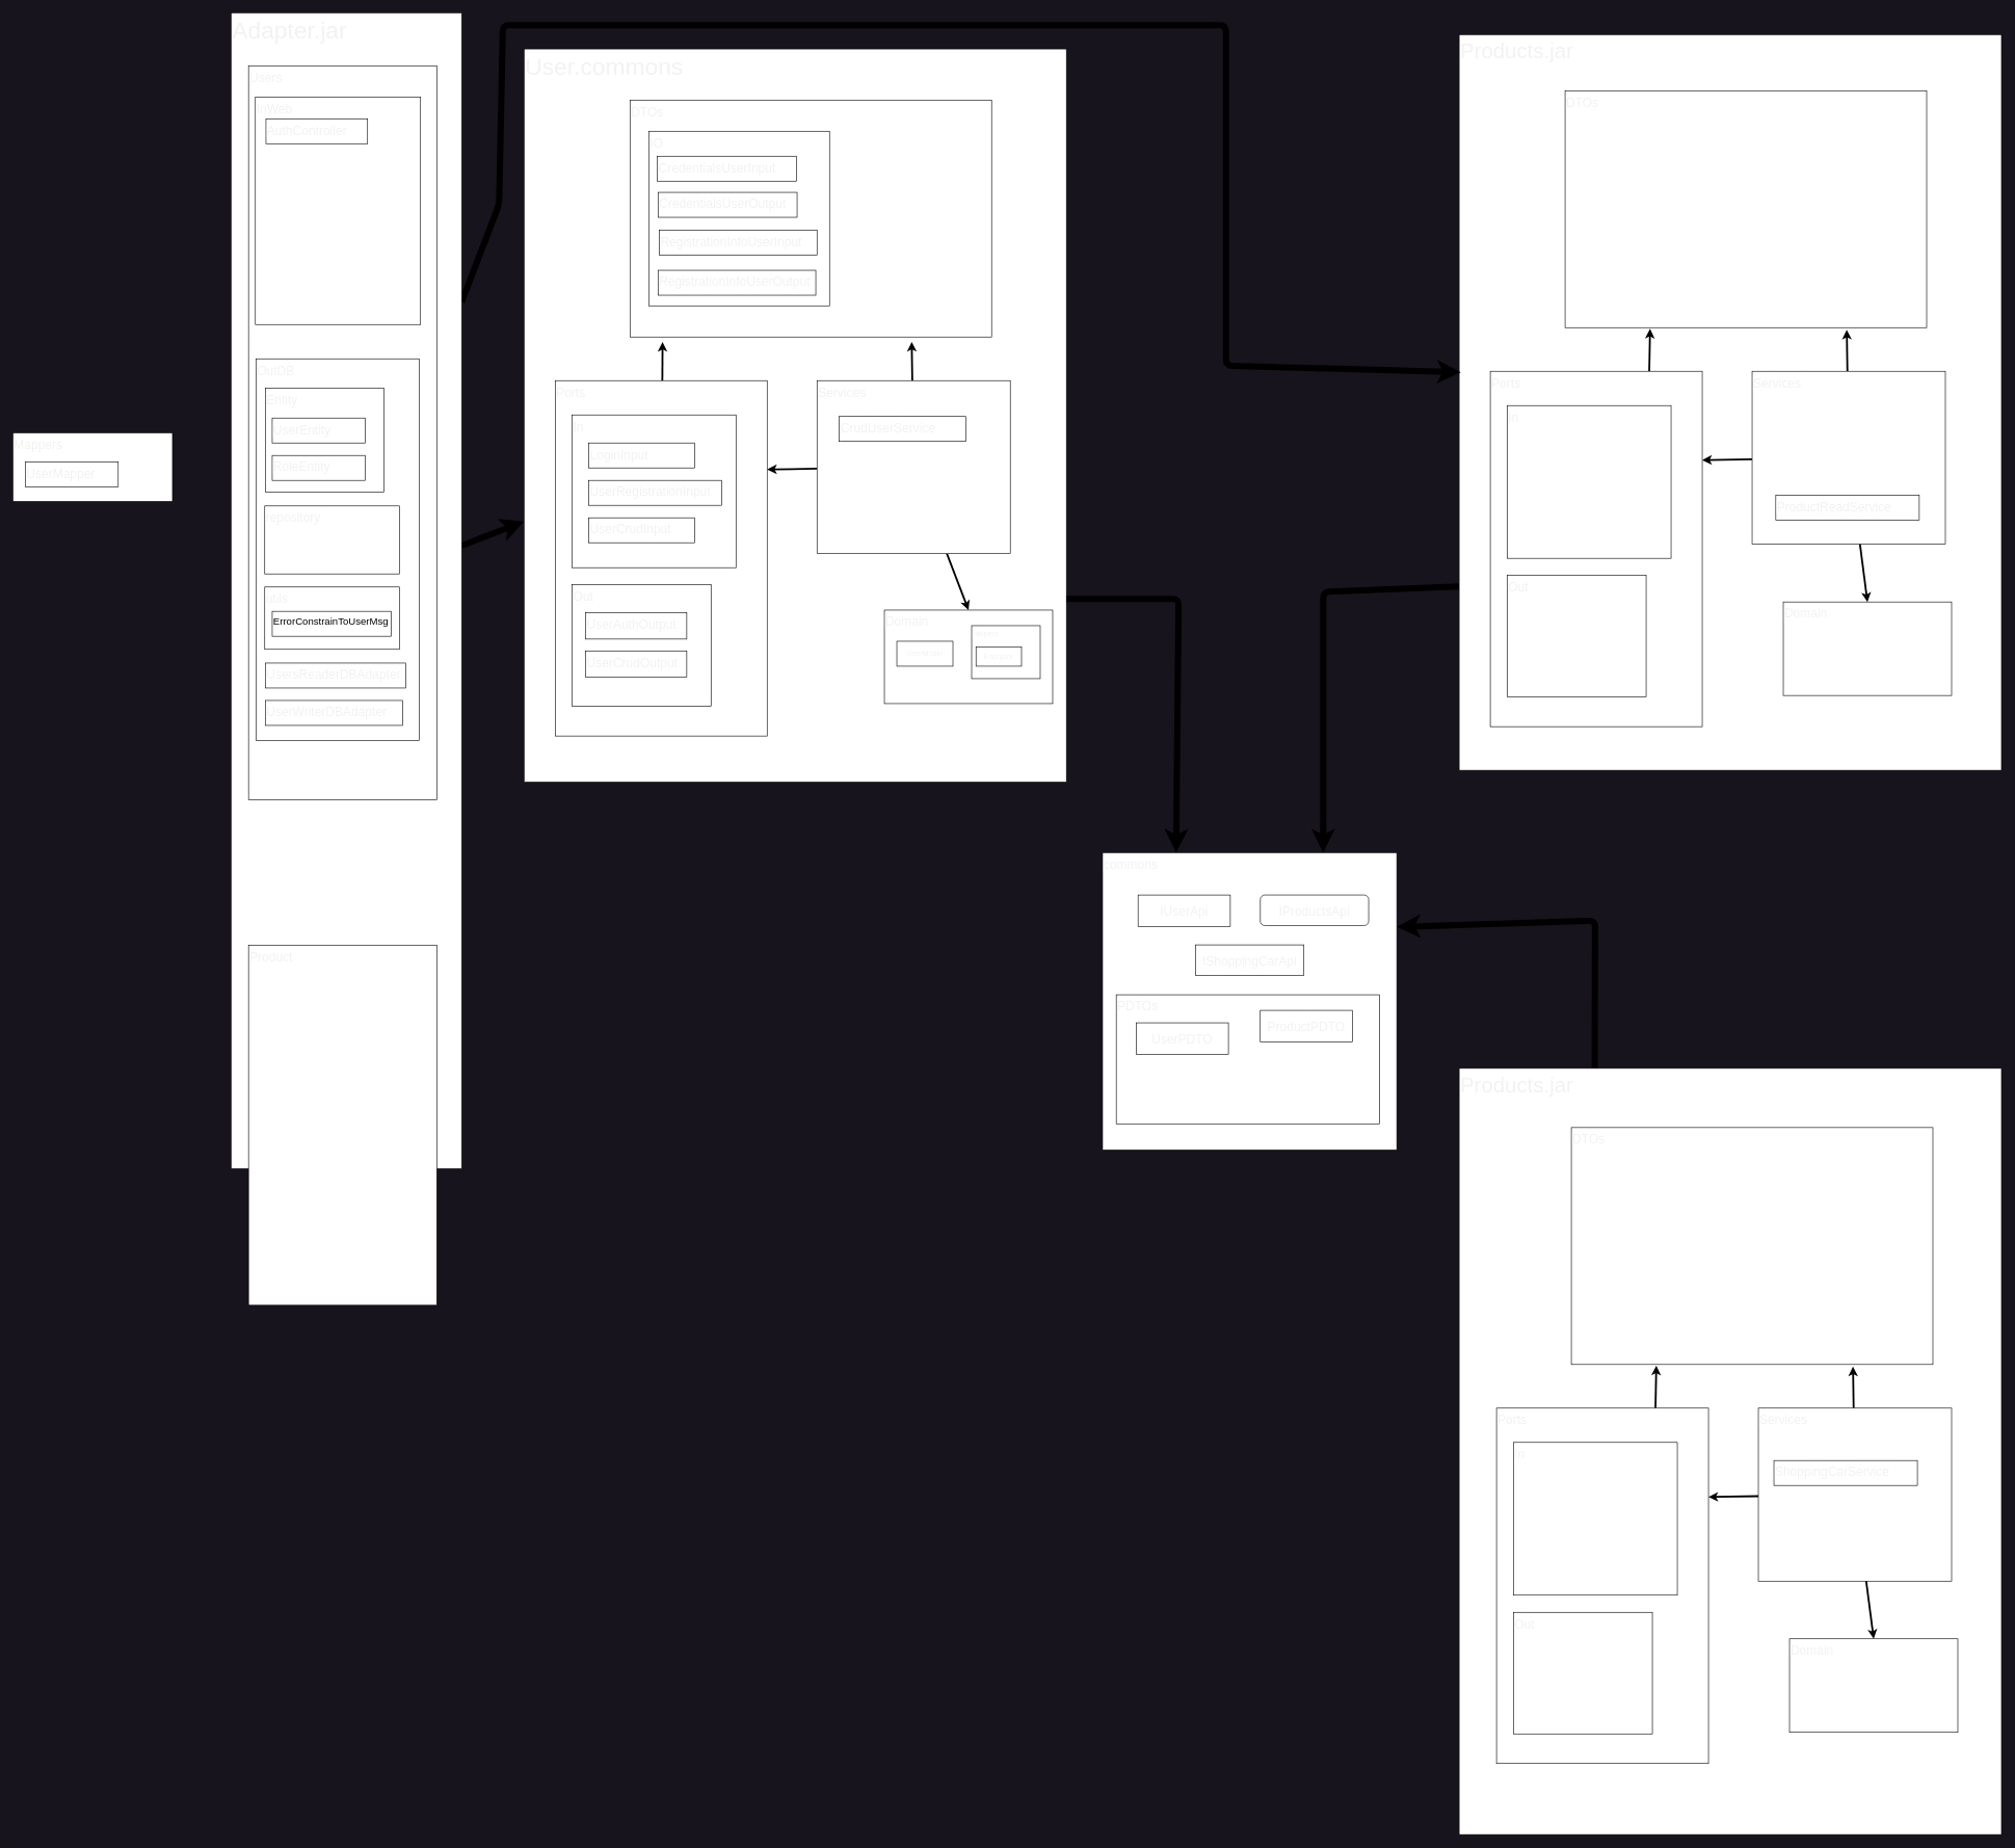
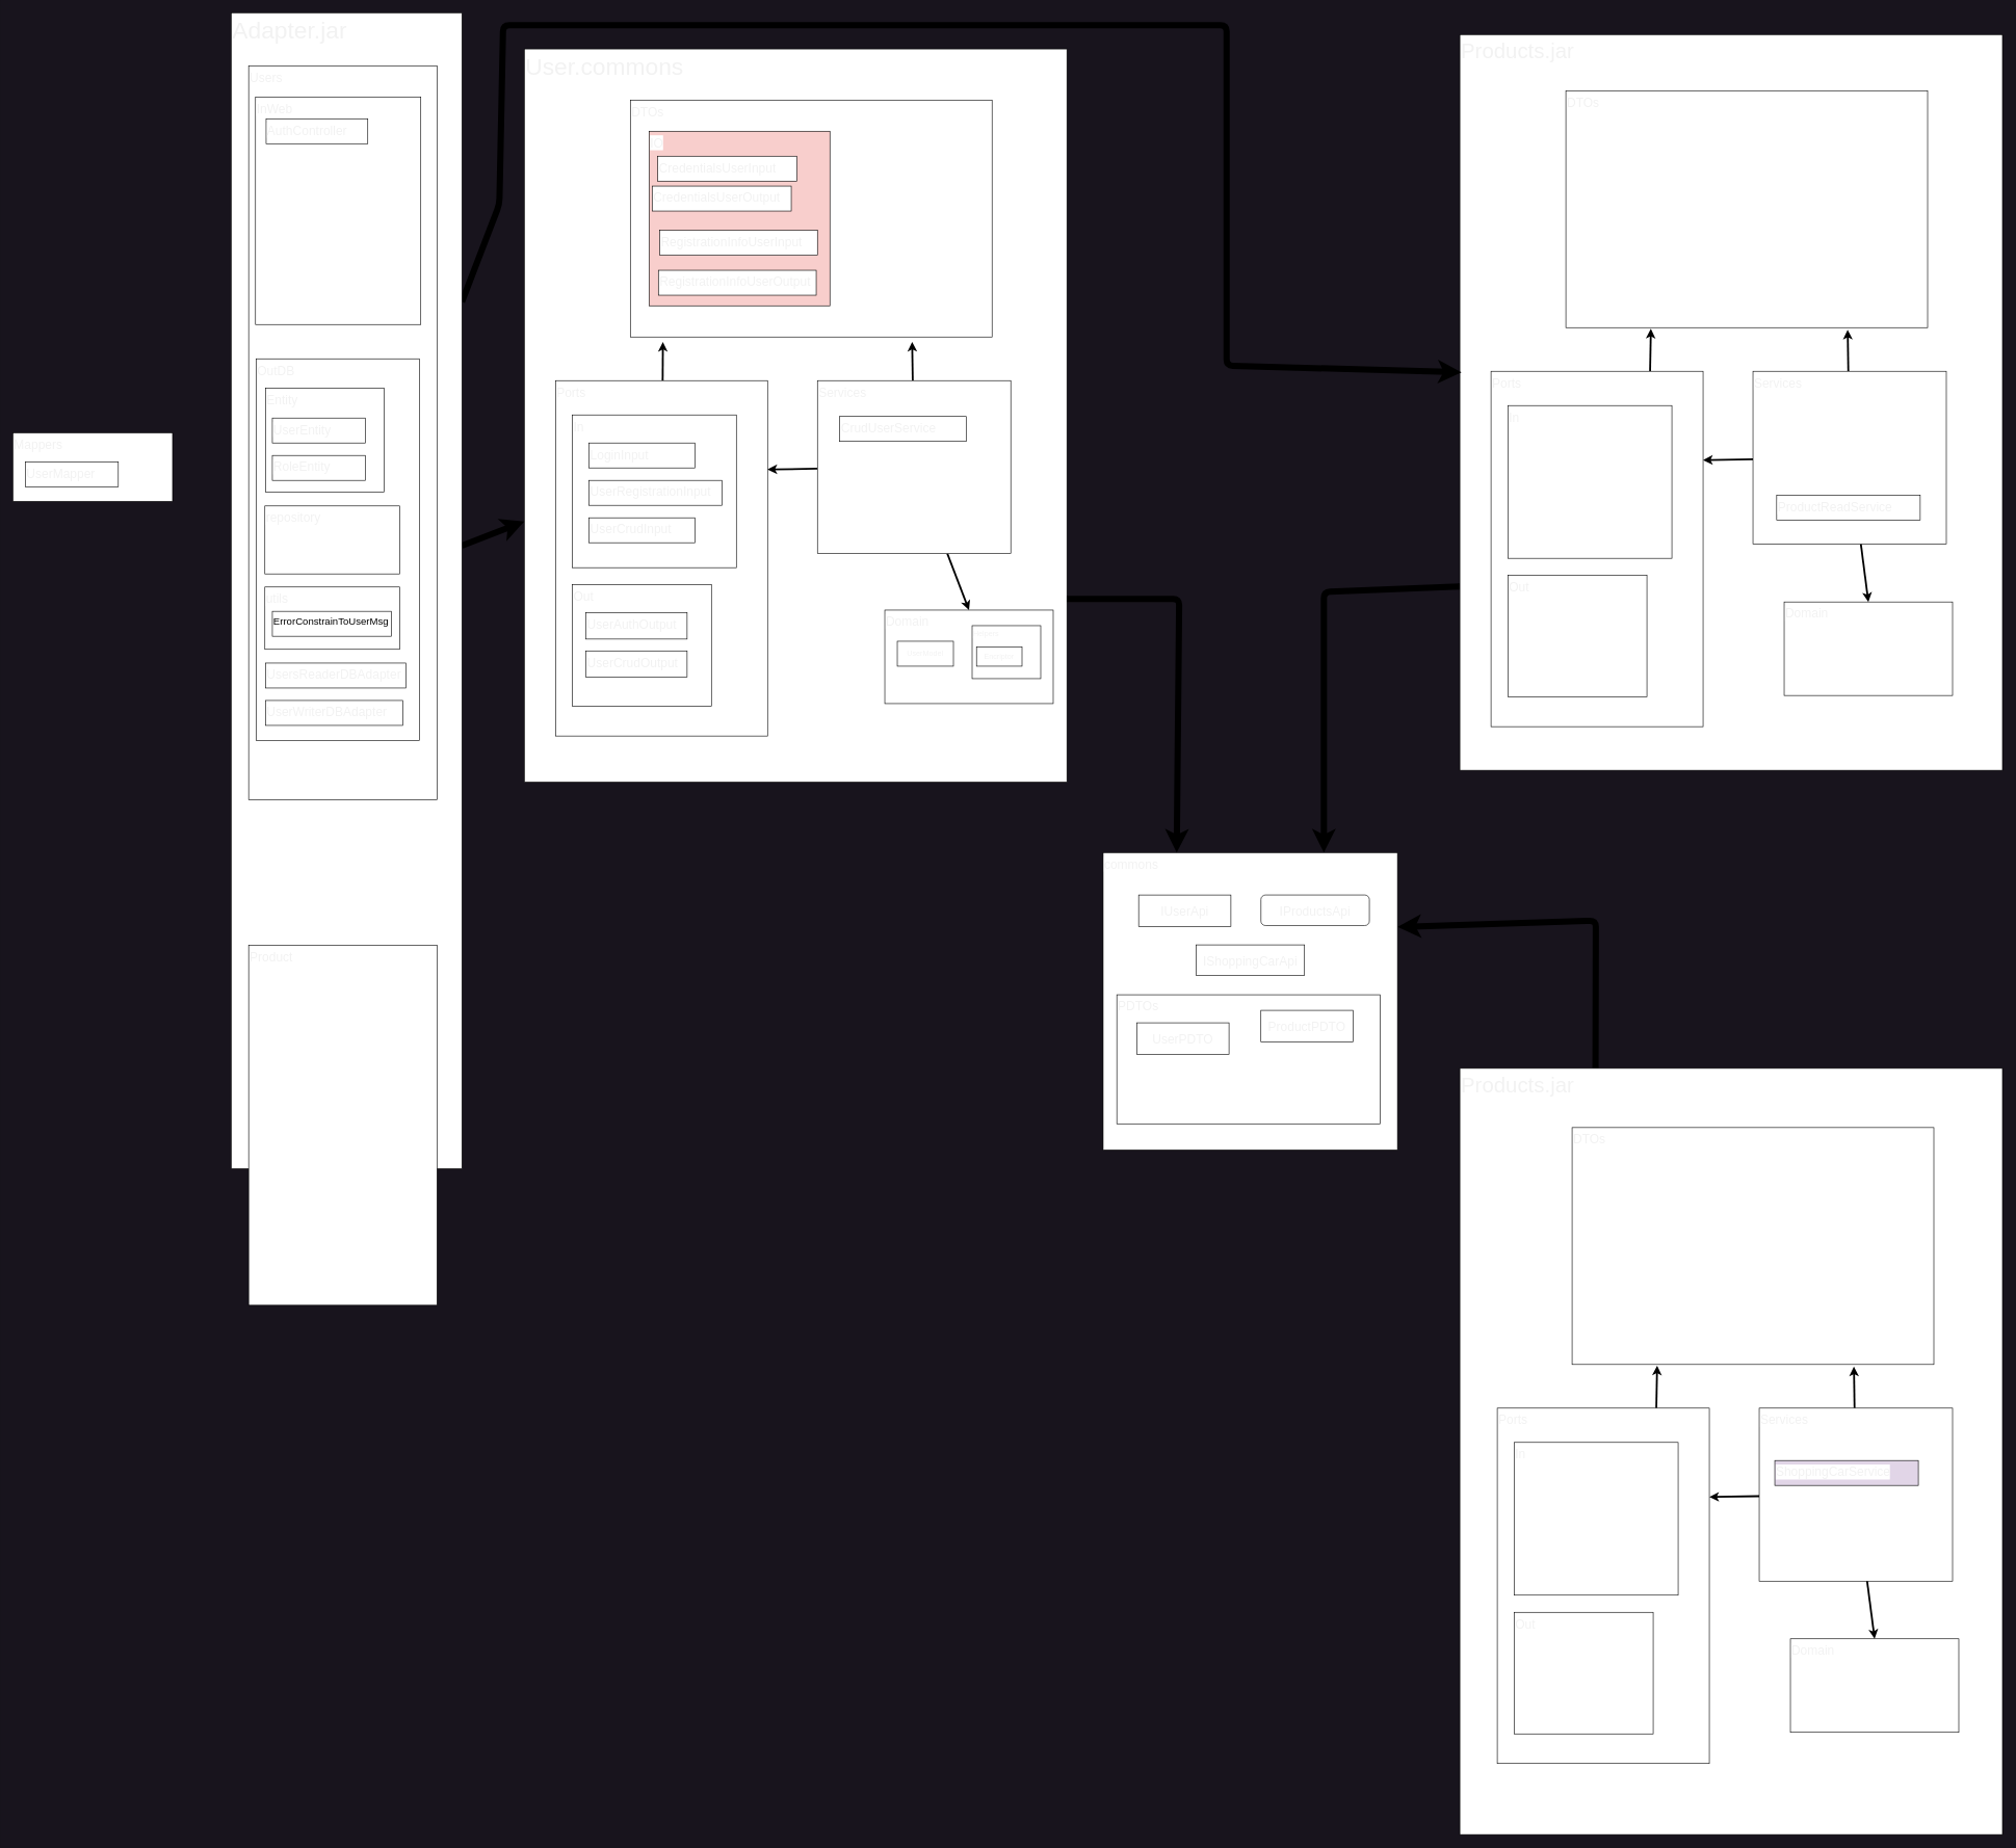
- <mxCell id="9" value="CredentialsUserOutput" style="rounded=0;whiteSpace=wrap;html=1;fontSize=20;align=left;verticalAlign=top;labelBackgroundColor=default;fontColor=#F2F2F2;" parent="1" vertex="1"><mxGeometry x="1055" y="308" width="223" height="40" as="geometry" /></mxCell>
+ <mxCell id="9" value="CredentialsUserOutput" style="rounded=0;whiteSpace=wrap;html=1;fontSize=20;align=left;verticalAlign=top;labelBackgroundColor=default;fontColor=#F2F2F2;" parent="1" vertex="1"><mxGeometry x="1045" y="298" width="223" height="40" as="geometry" /></mxCell>
- <mxCell id="7" value="IO" style="rounded=0;whiteSpace=wrap;html=1;fontSize=20;align=left;verticalAlign=top;labelBackgroundColor=default;fontColor=#F2F2F2;" parent="1" vertex="1"><mxGeometry x="1040" y="210" width="290" height="280" as="geometry" /></mxCell>
+ <mxCell id="7" value="IO" style="rounded=0;whiteSpace=wrap;html=1;fontSize=20;align=left;verticalAlign=top;labelBackgroundColor=default;fontColor=#F2F2F2;fillColor=#f8cecc;" parent="1" vertex="1"><mxGeometry x="1040" y="210" width="290" height="280" as="geometry" /></mxCell>
- <mxCell id="53" value="ShoppingCarService" style="rounded=0;whiteSpace=wrap;html=1;fontSize=20;align=left;verticalAlign=top;labelBackgroundColor=default;fontColor=#F2F2F2;" parent="1" vertex="1"><mxGeometry x="2844.999" y="2342" width="230.115" height="40" as="geometry" /></mxCell>
+ <mxCell id="53" value="ShoppingCarService" style="rounded=0;whiteSpace=wrap;html=1;fontSize=20;align=left;verticalAlign=top;labelBackgroundColor=default;fontColor=#F2F2F2;fillColor=#e1d5e7;" parent="1" vertex="1"><mxGeometry x="2844.999" y="2342" width="230.115" height="40" as="geometry" /></mxCell>
